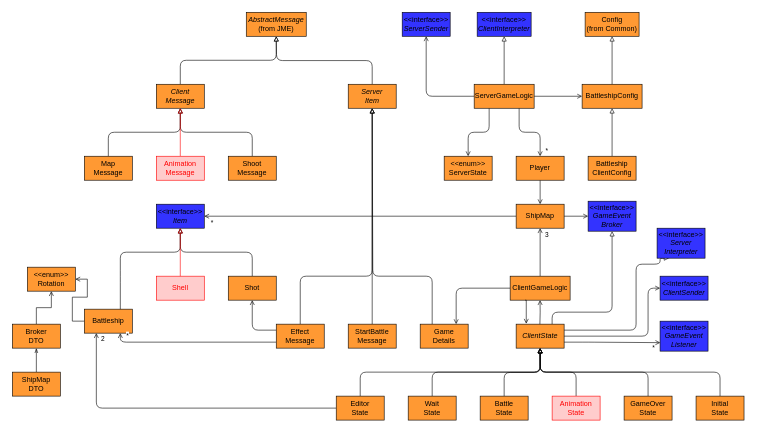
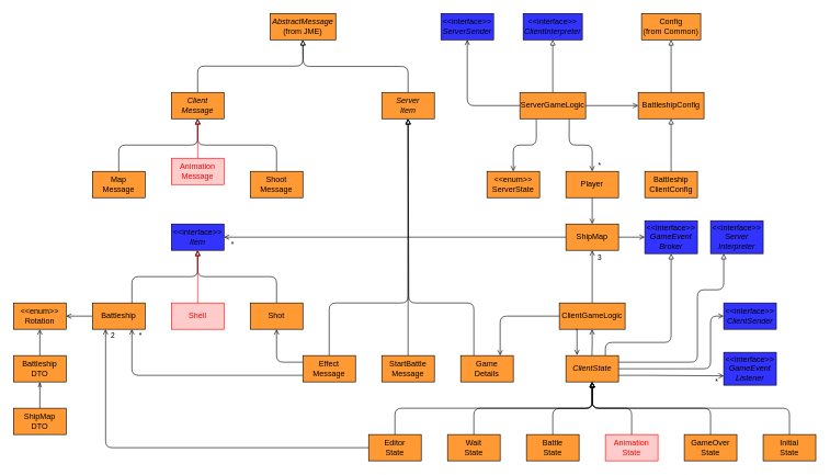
- <mxCell id="20" value="Animation&lt;br&gt;Message" style="html=1;whiteSpace=wrap;strokeColor=#FF0000;fontColor=#FF0000;fillColor=#FFCCCC;" parent="1" vertex="1"><mxGeometry x="260" y="260" width="80" height="40" as="geometry" /></mxCell>
+ <mxCell id="20" value="Animation&lt;br&gt;Message" style="html=1;whiteSpace=wrap;strokeColor=#FF0000;fontColor=#FF0000;fillColor=#FFCCCC;" parent="1" vertex="1"><mxGeometry x="260" y="240" width="80" height="40" as="geometry" /></mxCell>
- <mxCell id="63" value="&amp;lt;&amp;lt;interface&amp;gt;&amp;gt;&lt;div&gt;&lt;i&gt;Server&lt;br&gt;Interpreter&lt;/i&gt;&lt;/div&gt;" style="html=1;whiteSpace=wrap;fillColor=#3333FF;" parent="1" vertex="1"><mxGeometry x="1095" y="380" width="80" height="50" as="geometry" /></mxCell>
+ <mxCell id="63" value="&amp;lt;&amp;lt;interface&amp;gt;&amp;gt;&lt;div&gt;&lt;i&gt;Server&lt;br&gt;Interpreter&lt;/i&gt;&lt;/div&gt;" style="html=1;whiteSpace=wrap;fillColor=#3333FF;" parent="1" vertex="1"><mxGeometry x="1080" y="335" width="80" height="50" as="geometry" /></mxCell>
- <mxCell id="6" value="&amp;lt;&amp;lt;enum&amp;gt;&amp;gt;&lt;div&gt;Rotation&lt;/div&gt;" style="html=1;whiteSpace=wrap;fillColor=#FF9933;fontColor=#000000;" parent="1" vertex="1"><mxGeometry x="45" y="445" width="80" height="40" as="geometry" /></mxCell>
+ <mxCell id="6" value="&amp;lt;&amp;lt;enum&amp;gt;&amp;gt;&lt;div&gt;Rotation&lt;/div&gt;" style="html=1;whiteSpace=wrap;fillColor=#FF9933;fontColor=#000000;" parent="1" vertex="1"><mxGeometry x="20" y="460" width="80" height="40" as="geometry" /></mxCell>
- <mxCell id="8" value="Battleship" style="html=1;whiteSpace=wrap;fillColor=#FF9933;fontColor=#000000;" parent="1" vertex="1"><mxGeometry x="140" y="515" width="80" height="40" as="geometry" /></mxCell>
+ <mxCell id="8" value="Battleship" style="html=1;whiteSpace=wrap;fillColor=#FF9933;fontColor=#000000;" parent="1" vertex="1"><mxGeometry x="140" y="460" width="80" height="40" as="geometry" /></mxCell>
- <mxCell id="5" value="&lt;div&gt;Broker&lt;br&gt;DTO&lt;/div&gt;" style="html=1;whiteSpace=wrap;fillColor=#FF9933;fontColor=#000000;" parent="1" vertex="1"><mxGeometry x="20" y="540" width="80" height="40" as="geometry" /></mxCell>
+ <mxCell id="5" value="&lt;div&gt;Battleship&lt;br&gt;DTO&lt;/div&gt;" style="html=1;whiteSpace=wrap;fillColor=#FF9933;fontColor=#000000;" parent="1" vertex="1"><mxGeometry x="20" y="540" width="80" height="40" as="geometry" /></mxCell>
